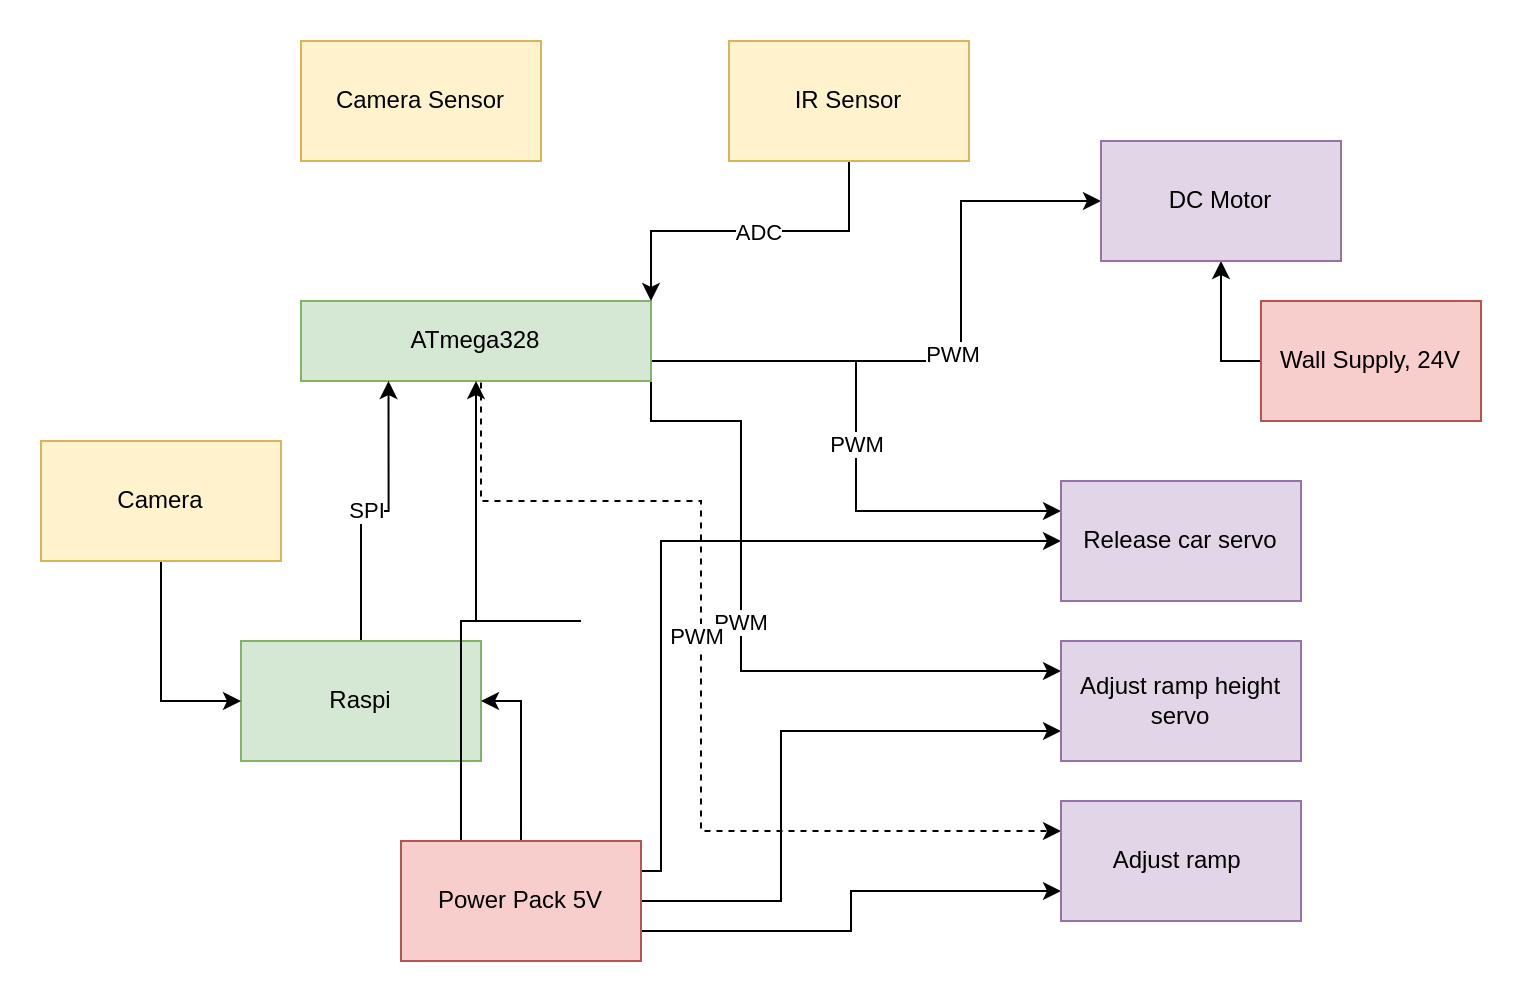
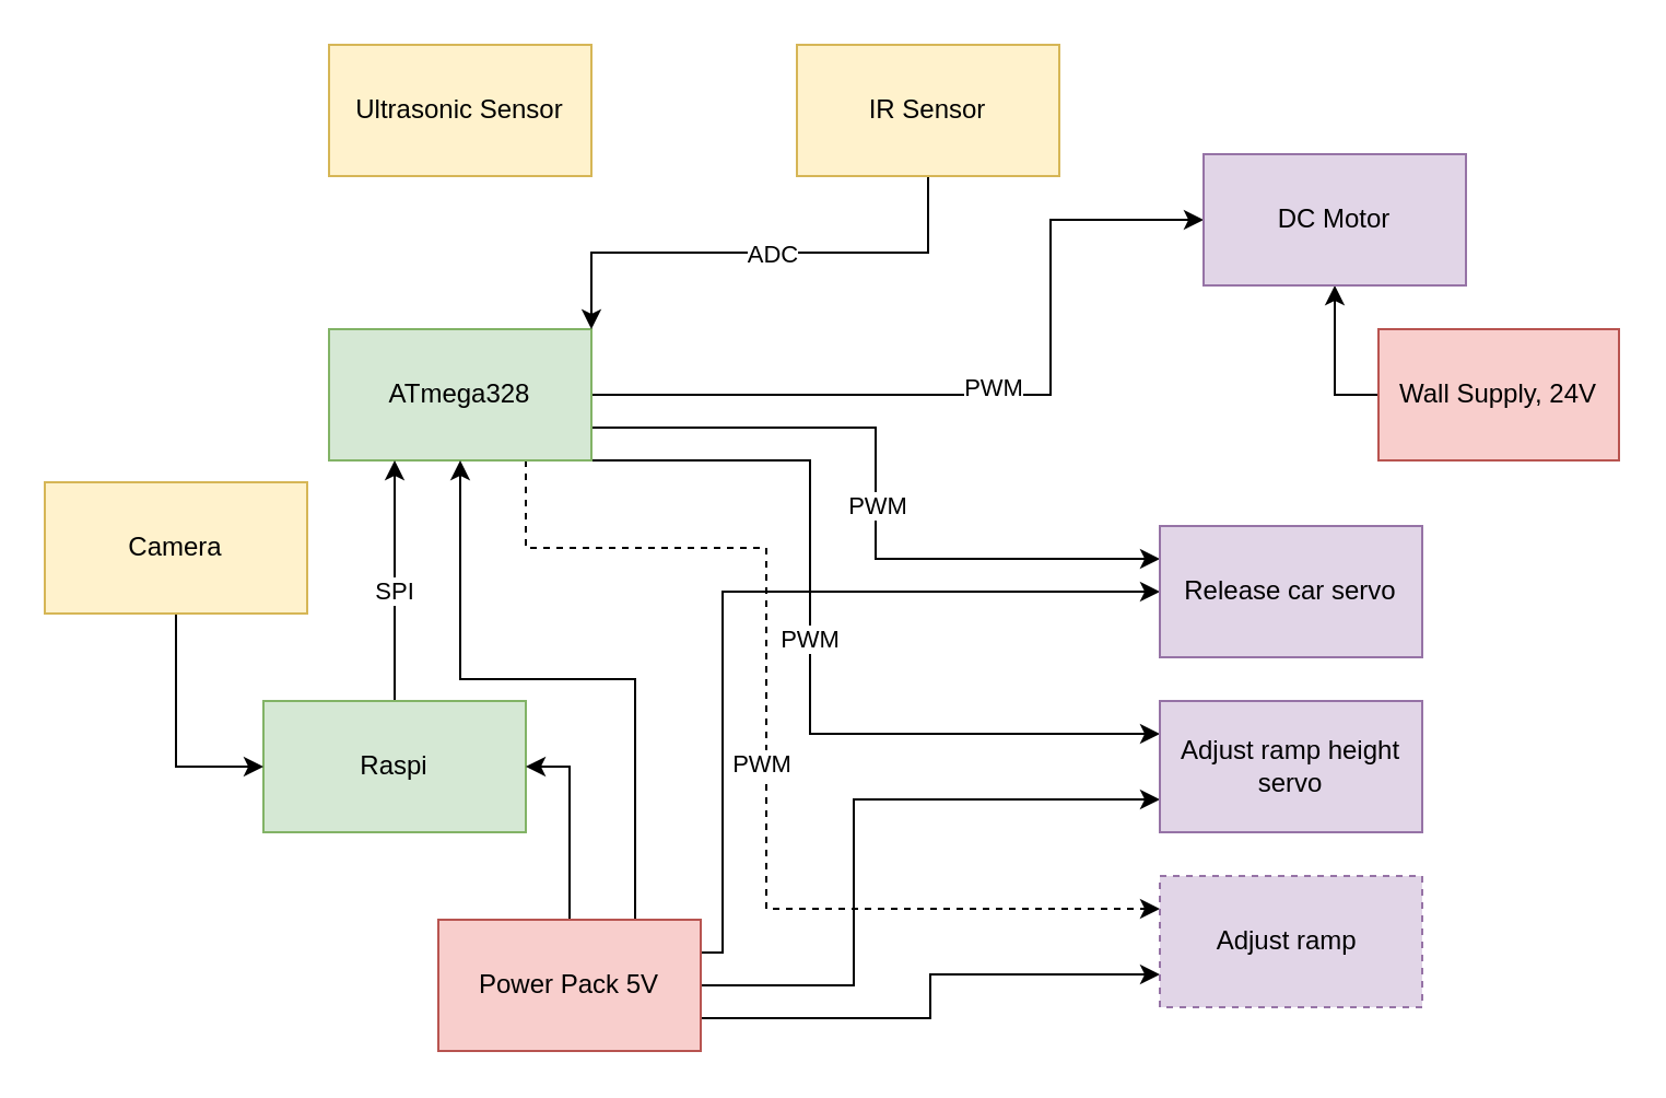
- <mxCell id="16" value="Camera Sensor" style="rounded=0;whiteSpace=wrap;html=1;fillColor=#fff2cc;strokeColor=#d6b656;" parent="1" vertex="1"><mxGeometry x="150" y="20" width="120" height="60" as="geometry" /></mxCell>
+ <mxCell id="16" value="Ultrasonic Sensor" style="rounded=0;whiteSpace=wrap;html=1;fillColor=#fff2cc;strokeColor=#d6b656;" parent="1" vertex="1"><mxGeometry x="150" y="20" width="120" height="60" as="geometry" /></mxCell>
- <mxCell id="10" value="ATmega328" style="rounded=0;whiteSpace=wrap;html=1;fillColor=#d5e8d4;strokeColor=#82b366;" parent="1" vertex="1"><mxGeometry x="150" y="150" width="175" height="40" as="geometry" /></mxCell>
+ <mxCell id="10" value="ATmega328" style="rounded=0;whiteSpace=wrap;html=1;fillColor=#d5e8d4;strokeColor=#82b366;" parent="1" vertex="1"><mxGeometry x="150" y="150" width="120" height="60" as="geometry" /></mxCell>
- <mxCell id="28" value="Adjust ramp&amp;nbsp;" style="rounded=0;whiteSpace=wrap;html=1;fillColor=#e1d5e7;strokeColor=#9673a6;" parent="1" vertex="1"><mxGeometry x="530" y="400" width="120" height="60" as="geometry" /></mxCell>
+ <mxCell id="28" value="Adjust ramp&amp;nbsp;" style="rounded=0;whiteSpace=wrap;html=1;fillColor=#e1d5e7;strokeColor=#9673a6;dashed=1;" parent="1" vertex="1"><mxGeometry x="530" y="400" width="120" height="60" as="geometry" /></mxCell>
